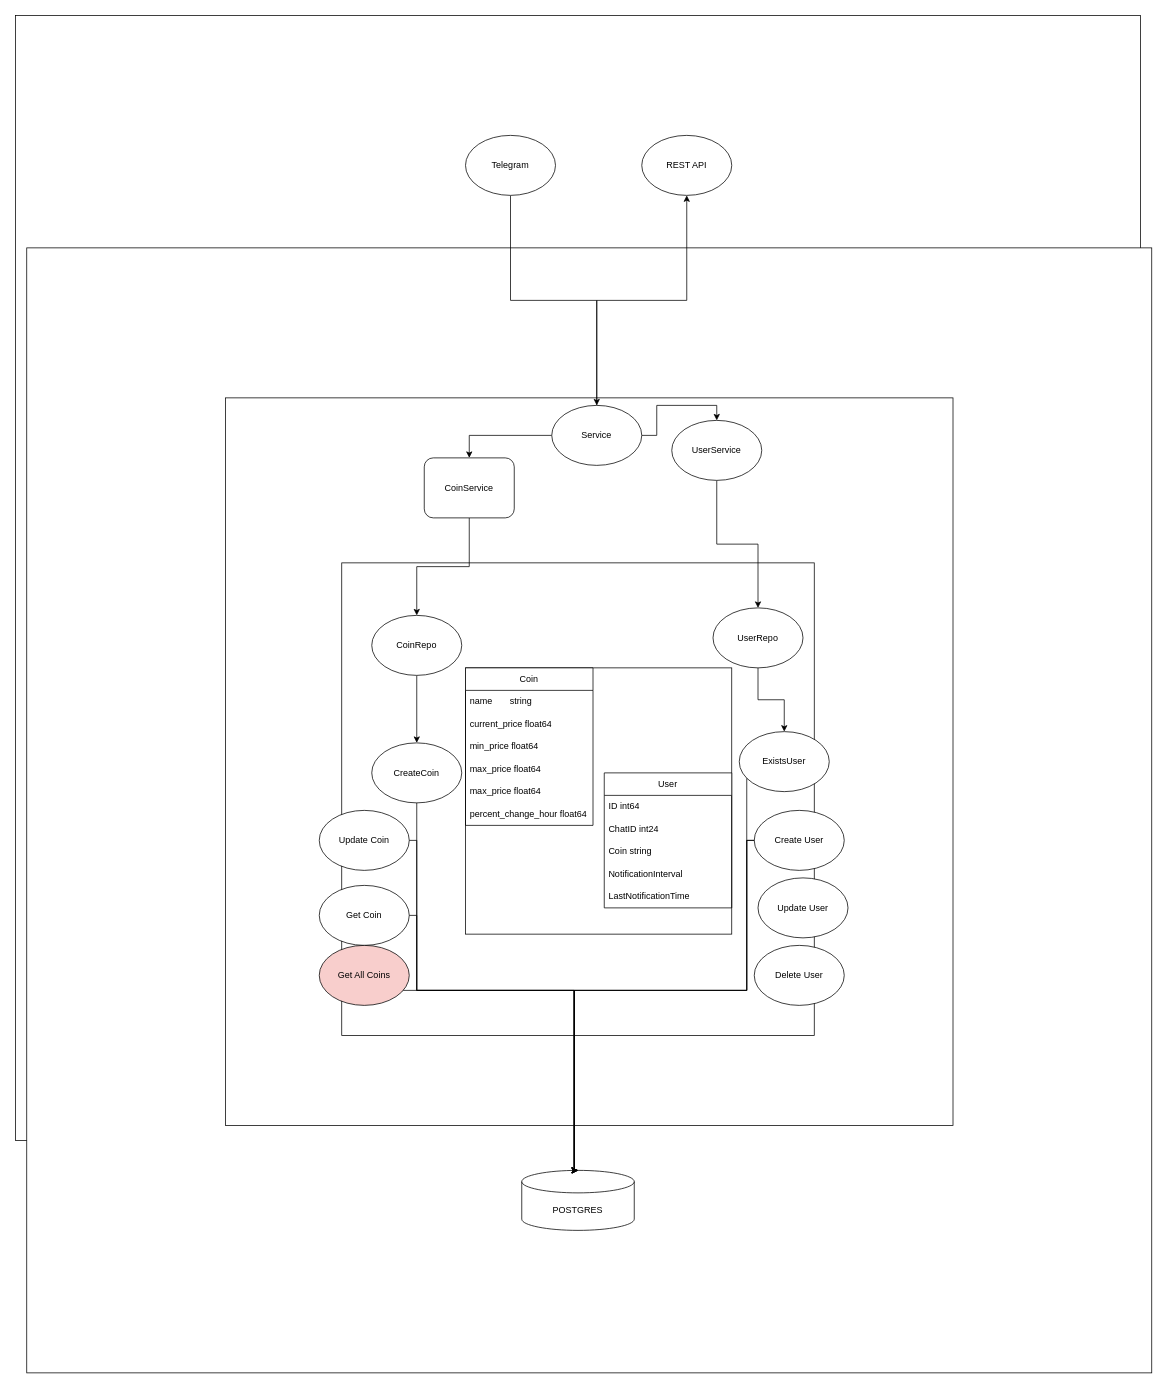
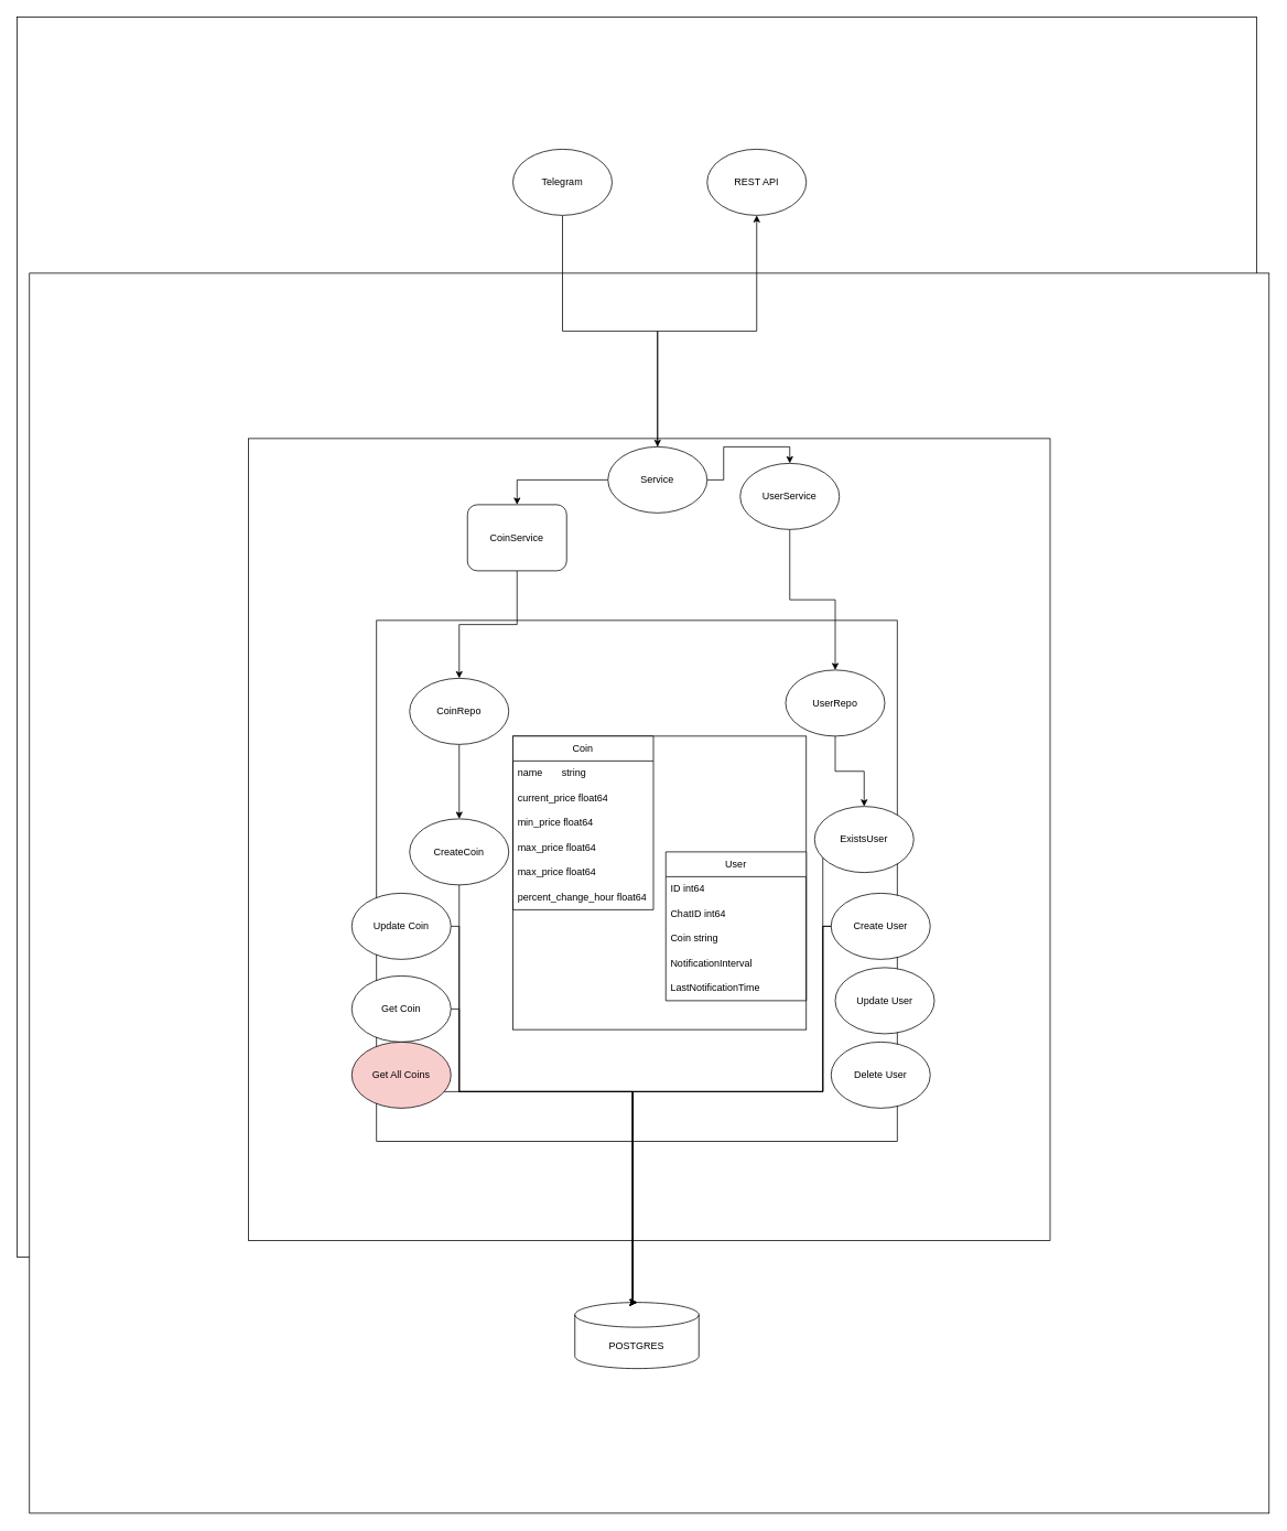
- <mxCell id="43" value="ChatID int24" style="text;strokeColor=none;fillColor=none;align=left;verticalAlign=middle;spacingLeft=4;spacingRight=4;overflow=hidden;points=[[0,0.5],[1,0.5]];portConstraint=eastwest;rotatable=0;whiteSpace=wrap;html=1;" vertex="1" parent="41"><mxGeometry y="60" width="170" height="30" as="geometry" /></mxCell>
+ <mxCell id="43" value="ChatID int64" style="text;strokeColor=none;fillColor=none;align=left;verticalAlign=middle;spacingLeft=4;spacingRight=4;overflow=hidden;points=[[0,0.5],[1,0.5]];portConstraint=eastwest;rotatable=0;whiteSpace=wrap;html=1;" vertex="1" parent="41"><mxGeometry y="60" width="170" height="30" as="geometry" /></mxCell>
- <mxCell id="22" value="POSTGRES" style="shape=cylinder3;whiteSpace=wrap;html=1;boundedLbl=1;backgroundOutline=1;size=15;" parent="1" vertex="1"><mxGeometry x="695" y="1560" width="150" height="80" as="geometry" /></mxCell>
+ <mxCell id="22" value="POSTGRES" style="shape=cylinder3;whiteSpace=wrap;html=1;boundedLbl=1;backgroundOutline=1;size=15;" parent="1" vertex="1"><mxGeometry x="695" y="1575" width="150" height="80" as="geometry" /></mxCell>
